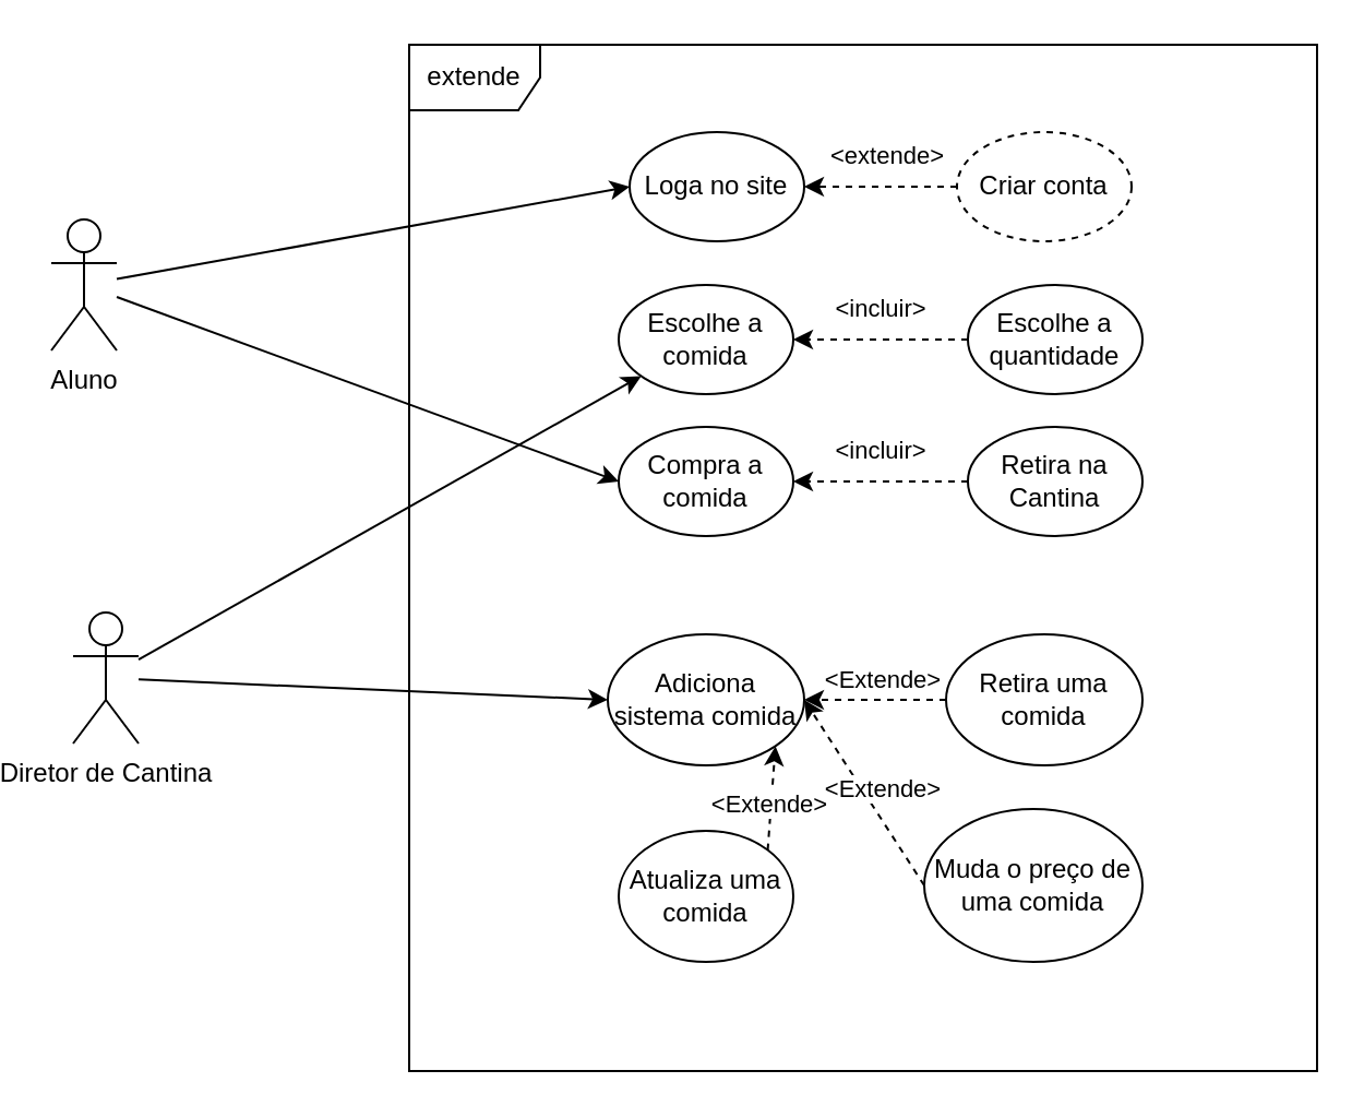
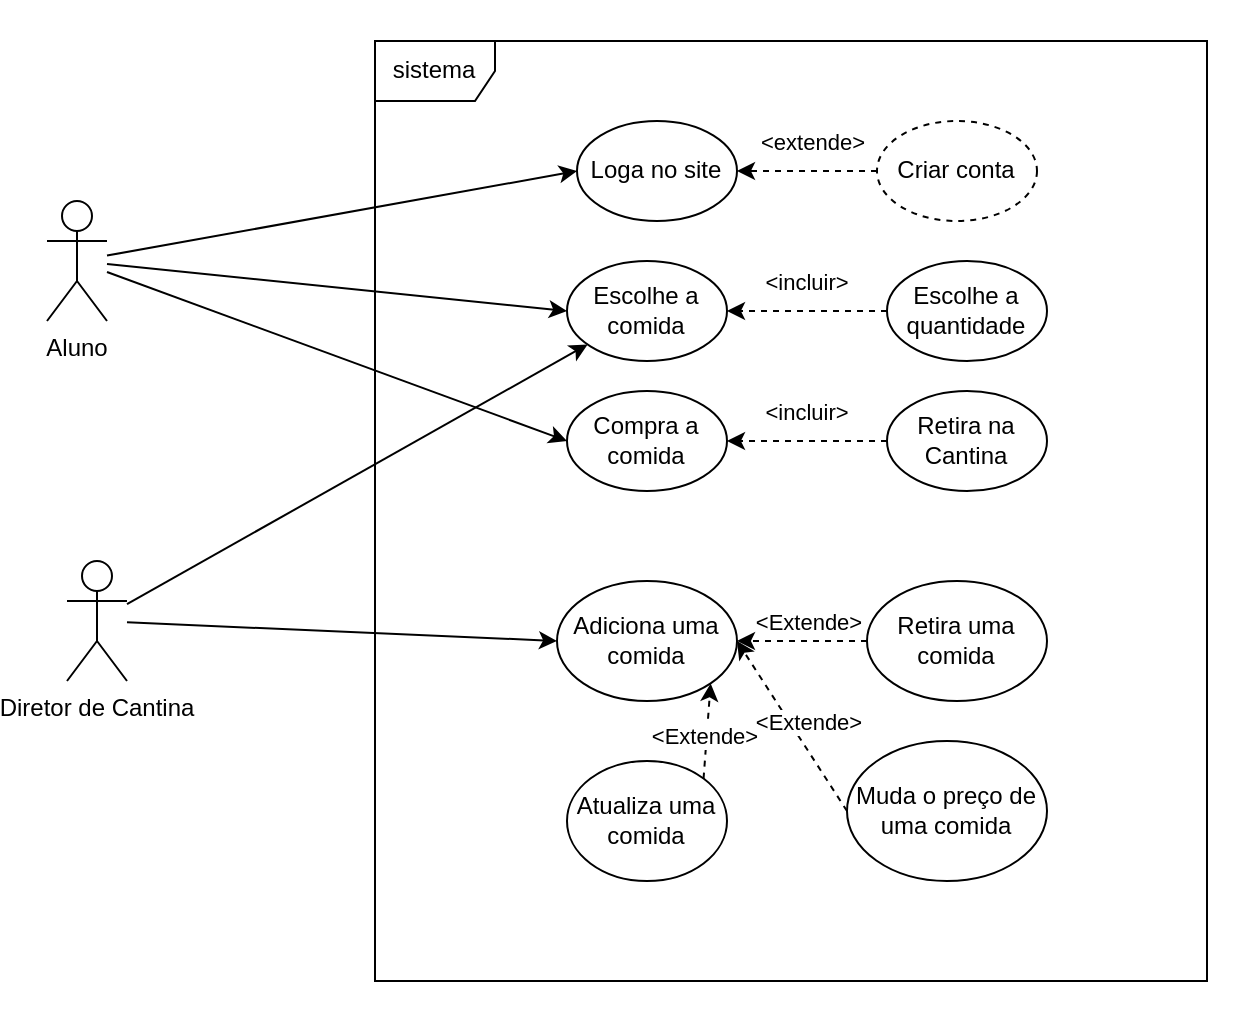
- <mxCell id="3" value="extende" style="shape=umlFrame;whiteSpace=wrap;html=1;pointerEvents=0;" parent="1" vertex="1"><mxGeometry x="184" y="20" width="416" height="470" as="geometry" /></mxCell>
+ <mxCell id="3" value="sistema" style="shape=umlFrame;whiteSpace=wrap;html=1;pointerEvents=0;" parent="1" vertex="1"><mxGeometry x="184" y="20" width="416" height="470" as="geometry" /></mxCell>
+ <mxCell id="12" value="" style="endArrow=classic;html=1;rounded=0;entryX=0;entryY=0.5;entryDx=0;entryDy=0;" parent="1" source="2" target="11" edge="1"><mxGeometry width="50" height="50" relative="1" as="geometry"><mxPoint x="70" y="120" as="sourcePoint" /><mxPoint x="130" y="180" as="targetPoint" /></mxGeometry></mxCell>
- <mxCell id="21" value="Adiciona sistema comida" style="ellipse;whiteSpace=wrap;html=1;" parent="1" vertex="1"><mxGeometry x="275" y="290" width="90" height="60" as="geometry" /></mxCell>
+ <mxCell id="21" value="Adiciona uma comida" style="ellipse;whiteSpace=wrap;html=1;" parent="1" vertex="1"><mxGeometry x="275" y="290" width="90" height="60" as="geometry" /></mxCell>
